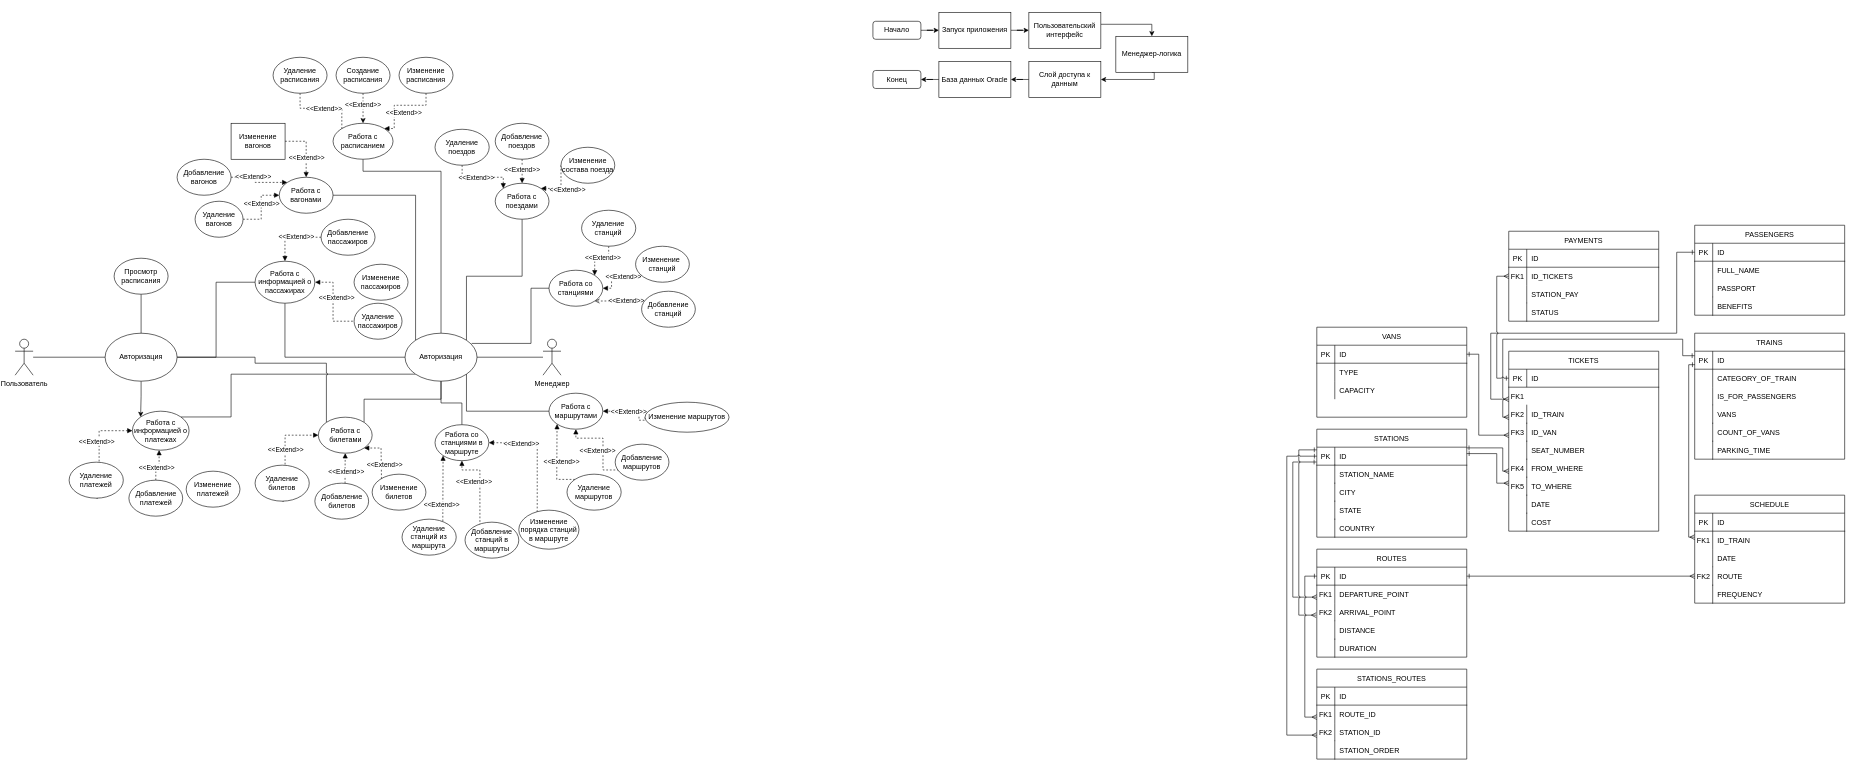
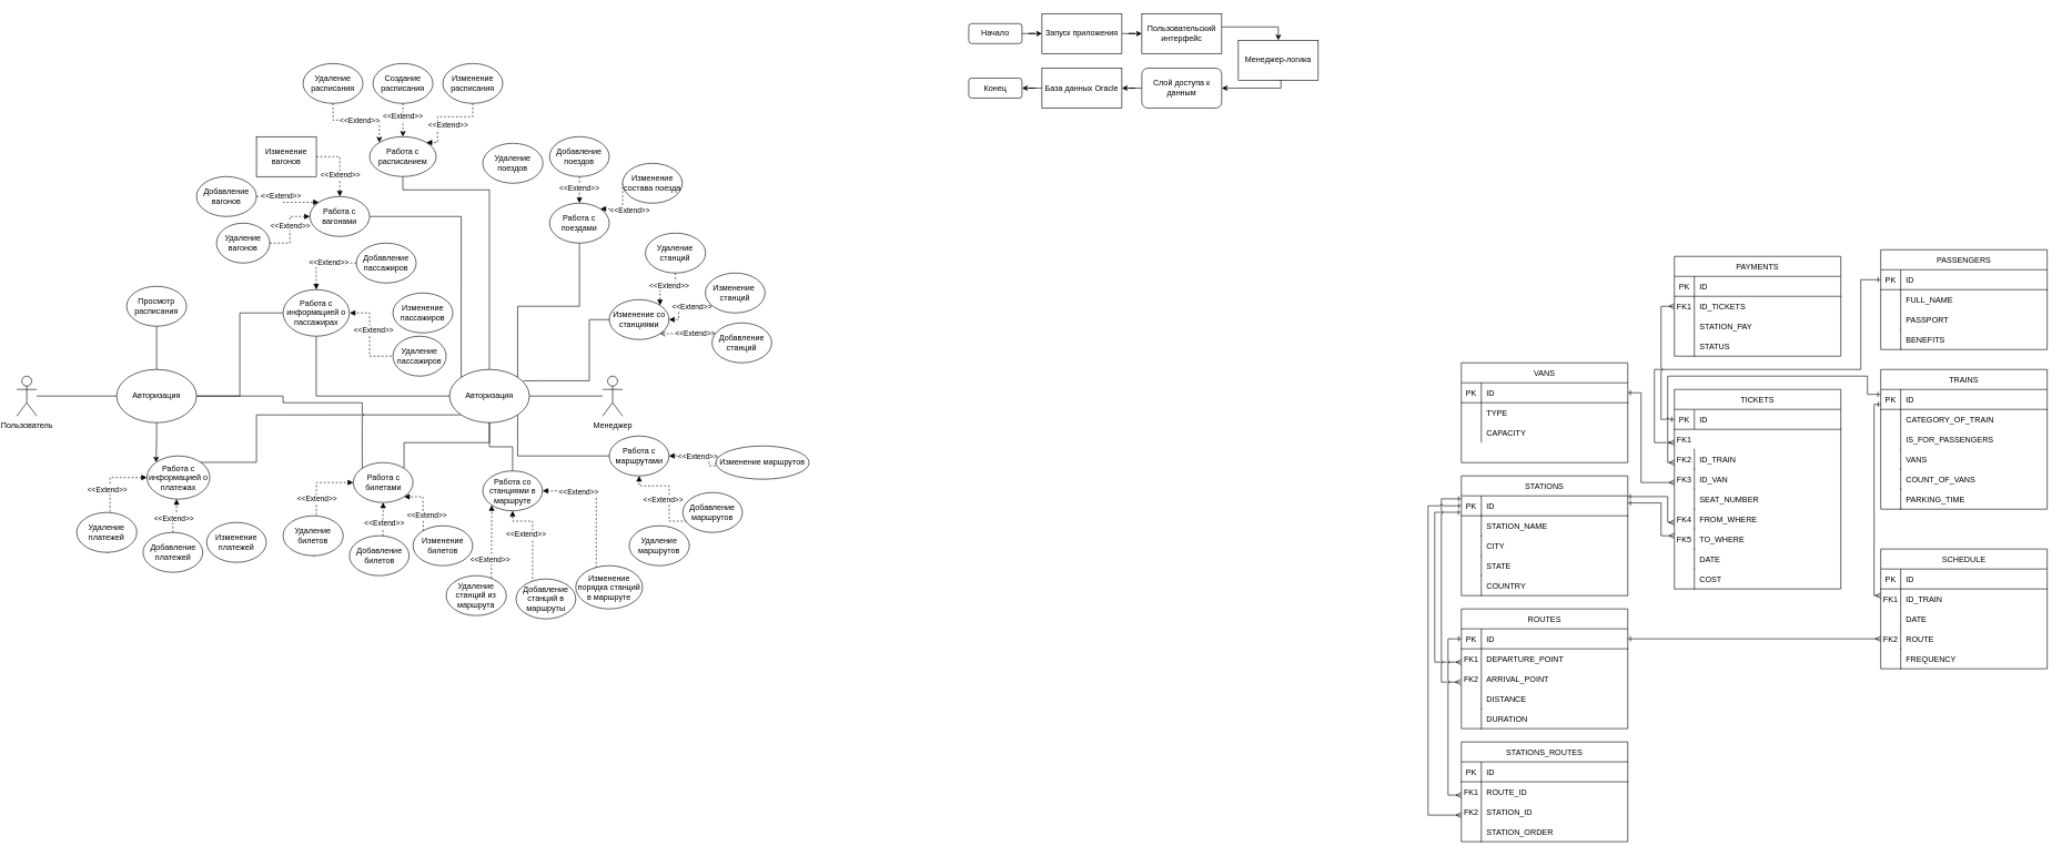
- <mxCell id="243" value="Слой доступа к данным" style="whiteSpace=wrap;html=1;rounded=0;" parent="1" vertex="1"><mxGeometry x="1710" y="102" width="120" height="60" as="geometry" /></mxCell>
+ <mxCell id="243" value="Слой доступа к данным" style="whiteSpace=wrap;html=1;rounded=1;" parent="1" vertex="1"><mxGeometry x="1710" y="102" width="120" height="60" as="geometry" /></mxCell>
- <mxCell id="148" style="edgeStyle=orthogonalEdgeStyle;rounded=0;orthogonalLoop=1;jettySize=auto;html=1;entryX=0;entryY=0;entryDx=0;entryDy=0;exitX=0.5;exitY=1;exitDx=0;exitDy=0;endArrow=none;endFill=1;dashed=1;" parent="1" source="150" target="136" edge="1"><mxGeometry relative="1" as="geometry" /></mxCell>
+ <mxCell id="148" style="edgeStyle=orthogonalEdgeStyle;rounded=0;orthogonalLoop=1;jettySize=auto;html=1;entryX=0;entryY=0;entryDx=0;entryDy=0;exitX=0.5;exitY=1;exitDx=0;exitDy=0;endArrow=classic;endFill=1;dashed=1;" parent="1" source="150" target="136" edge="1"><mxGeometry relative="1" as="geometry" /></mxCell>
- <mxCell id="159" style="edgeStyle=orthogonalEdgeStyle;rounded=0;orthogonalLoop=1;jettySize=auto;html=1;entryX=0;entryY=0;entryDx=0;entryDy=0;exitX=0.5;exitY=1;exitDx=0;exitDy=0;endArrow=block;endFill=1;dashed=1;" parent="1" source="161" target="155" edge="1"><mxGeometry relative="1" as="geometry"><Array as="points"><mxPoint x="765" y="295" /><mxPoint x="834" y="295" /></Array></mxGeometry></mxCell>
- <mxCell id="160" value="&amp;lt;&amp;lt;Extend&amp;gt;&amp;gt;" style="edgeLabel;html=1;align=center;verticalAlign=middle;resizable=0;points=[];" parent="159" vertex="1" connectable="0"><mxGeometry x="0.209" y="1" relative="1" as="geometry"><mxPoint x="-22" y="1" as="offset" /></mxGeometry></mxCell>
- <mxCell id="214" value="Работа со станциями" style="ellipse;whiteSpace=wrap;html=1;" parent="1" vertex="1"><mxGeometry x="910" y="450" width="89.66" height="60" as="geometry" /></mxCell>
+ <mxCell id="214" value="Изменение со станциями" style="ellipse;whiteSpace=wrap;html=1;" parent="1" vertex="1"><mxGeometry x="910" y="450" width="89.66" height="60" as="geometry" /></mxCell>
- <mxCell id="199" style="edgeStyle=orthogonalEdgeStyle;rounded=0;orthogonalLoop=1;jettySize=auto;html=1;entryX=0;entryY=1;entryDx=0;entryDy=0;exitX=0;exitY=0;exitDx=0;exitDy=0;endArrow=block;endFill=1;dashed=1;" parent="1" source="201" target="195" edge="1"><mxGeometry relative="1" as="geometry"><Array as="points"><mxPoint x="923" y="799" /><mxPoint x="923" y="780" /></Array></mxGeometry></mxCell>
- <mxCell id="200" value="&amp;lt;&amp;lt;Extend&amp;gt;&amp;gt;" style="edgeLabel;html=1;align=center;verticalAlign=middle;resizable=0;points=[];" parent="199" vertex="1" connectable="0"><mxGeometry x="0.209" y="1" relative="1" as="geometry"><mxPoint x="8" y="15" as="offset" /></mxGeometry></mxCell>
